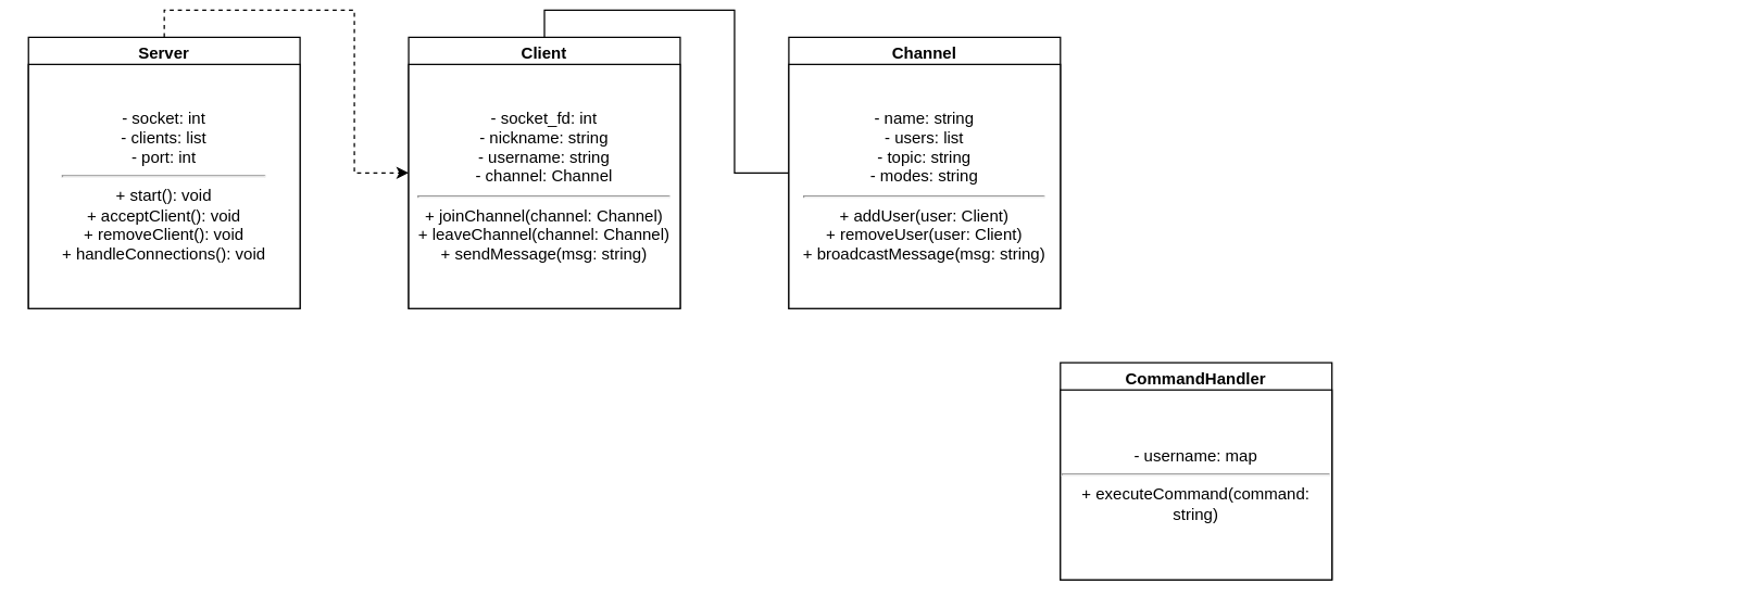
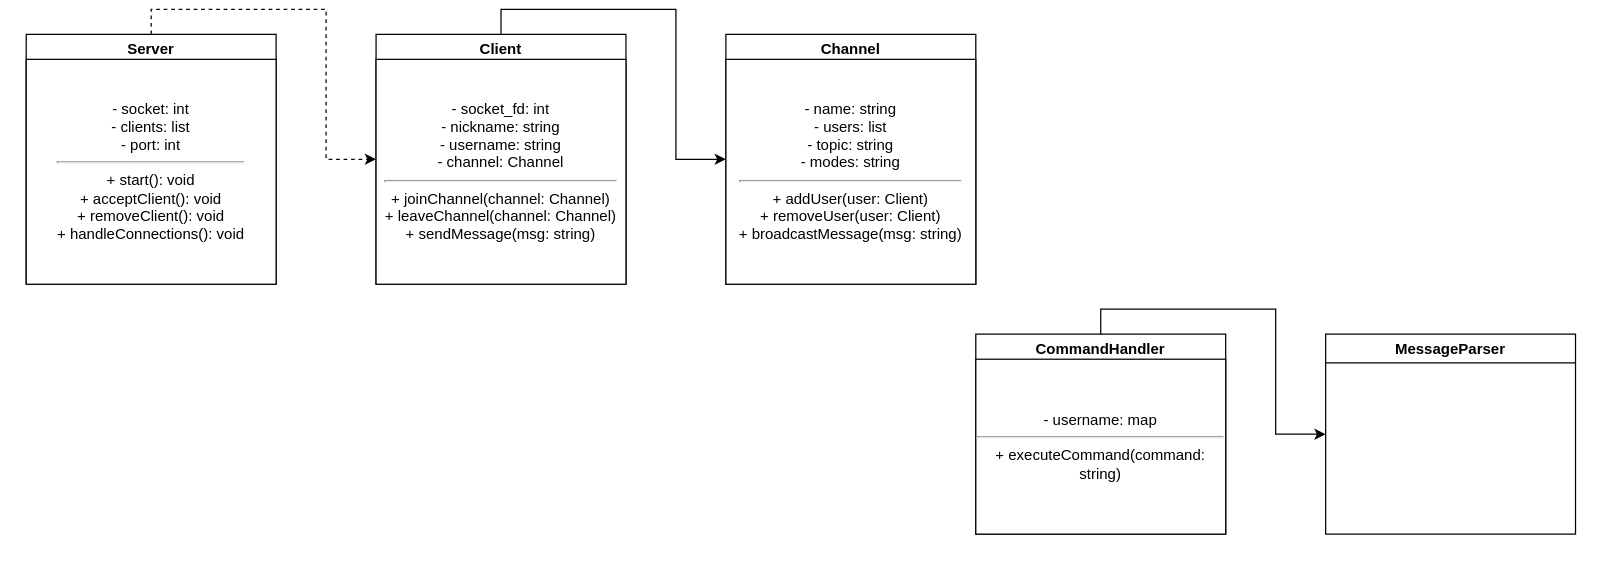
- <mxCell id="12" style="edgeStyle=orthogonalEdgeStyle;rounded=0;orthogonalLoop=1;jettySize=auto;html=1;exitX=0.5;exitY=0;exitDx=0;exitDy=0;endArrow=none;" parent="1" source="4" target="6" edge="1"><mxGeometry relative="1" as="geometry" /></mxCell>
+ <mxCell id="12" style="edgeStyle=orthogonalEdgeStyle;rounded=0;orthogonalLoop=1;jettySize=auto;html=1;exitX=0.5;exitY=0;exitDx=0;exitDy=0;" parent="1" source="4" target="6" edge="1"><mxGeometry relative="1" as="geometry" /></mxCell>
+ <mxCell id="13" style="edgeStyle=orthogonalEdgeStyle;rounded=0;orthogonalLoop=1;jettySize=auto;html=1;exitX=0.5;exitY=0;exitDx=0;exitDy=0;" parent="1" source="8" target="10" edge="1"><mxGeometry relative="1" as="geometry" /></mxCell>
+ <mxCell id="10" value="MessageParser" style="swimlane;html=1;whiteSpace=wrap;rounded=0;whiteSpace=wrap;html=1;align=center;verticalAlign=middle;" parent="1" vertex="1" connectable="0"><mxGeometry x="1060" y="260" width="200" height="160" as="geometry" /></mxCell>
